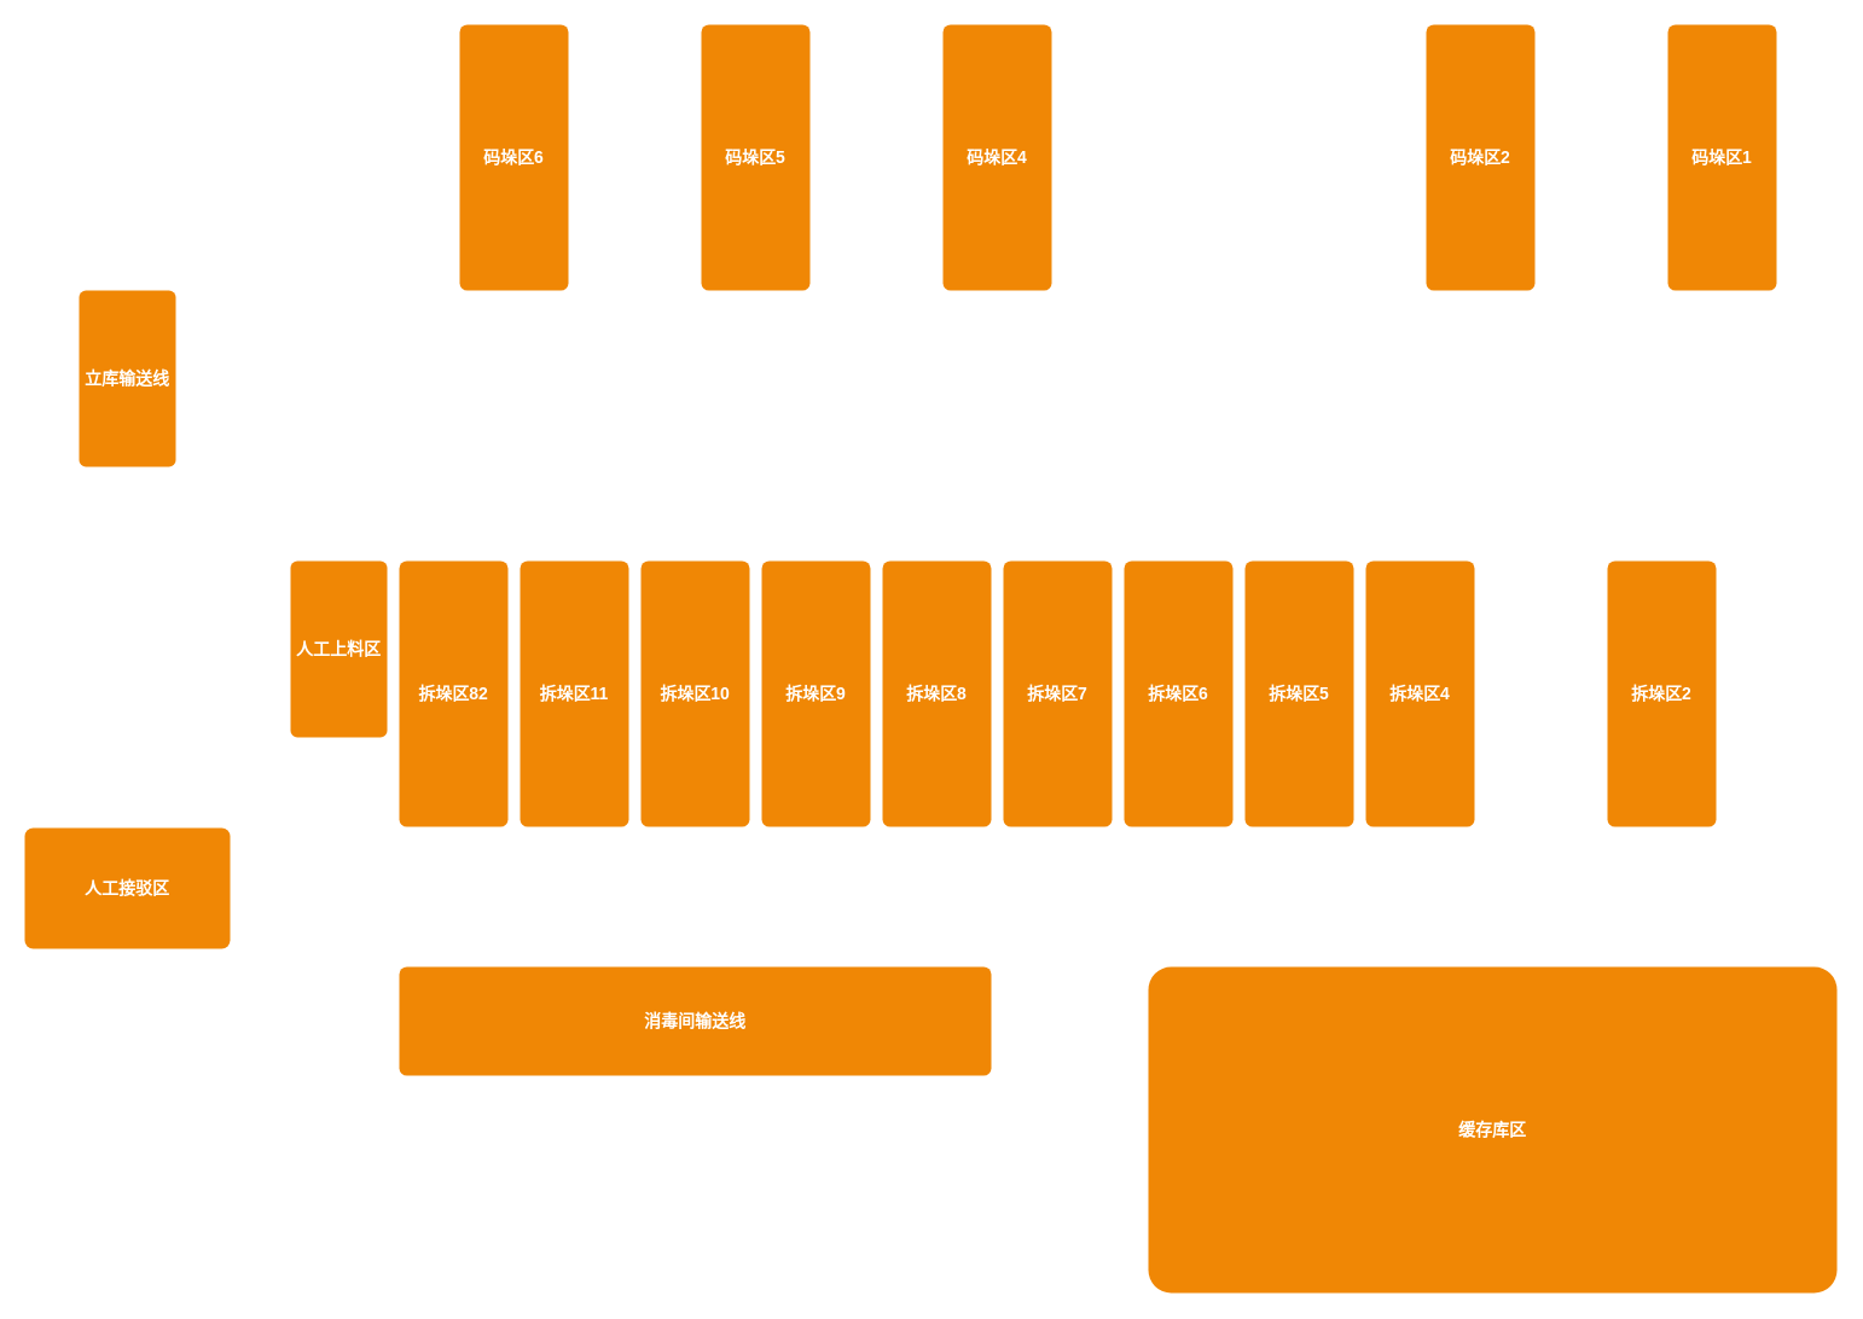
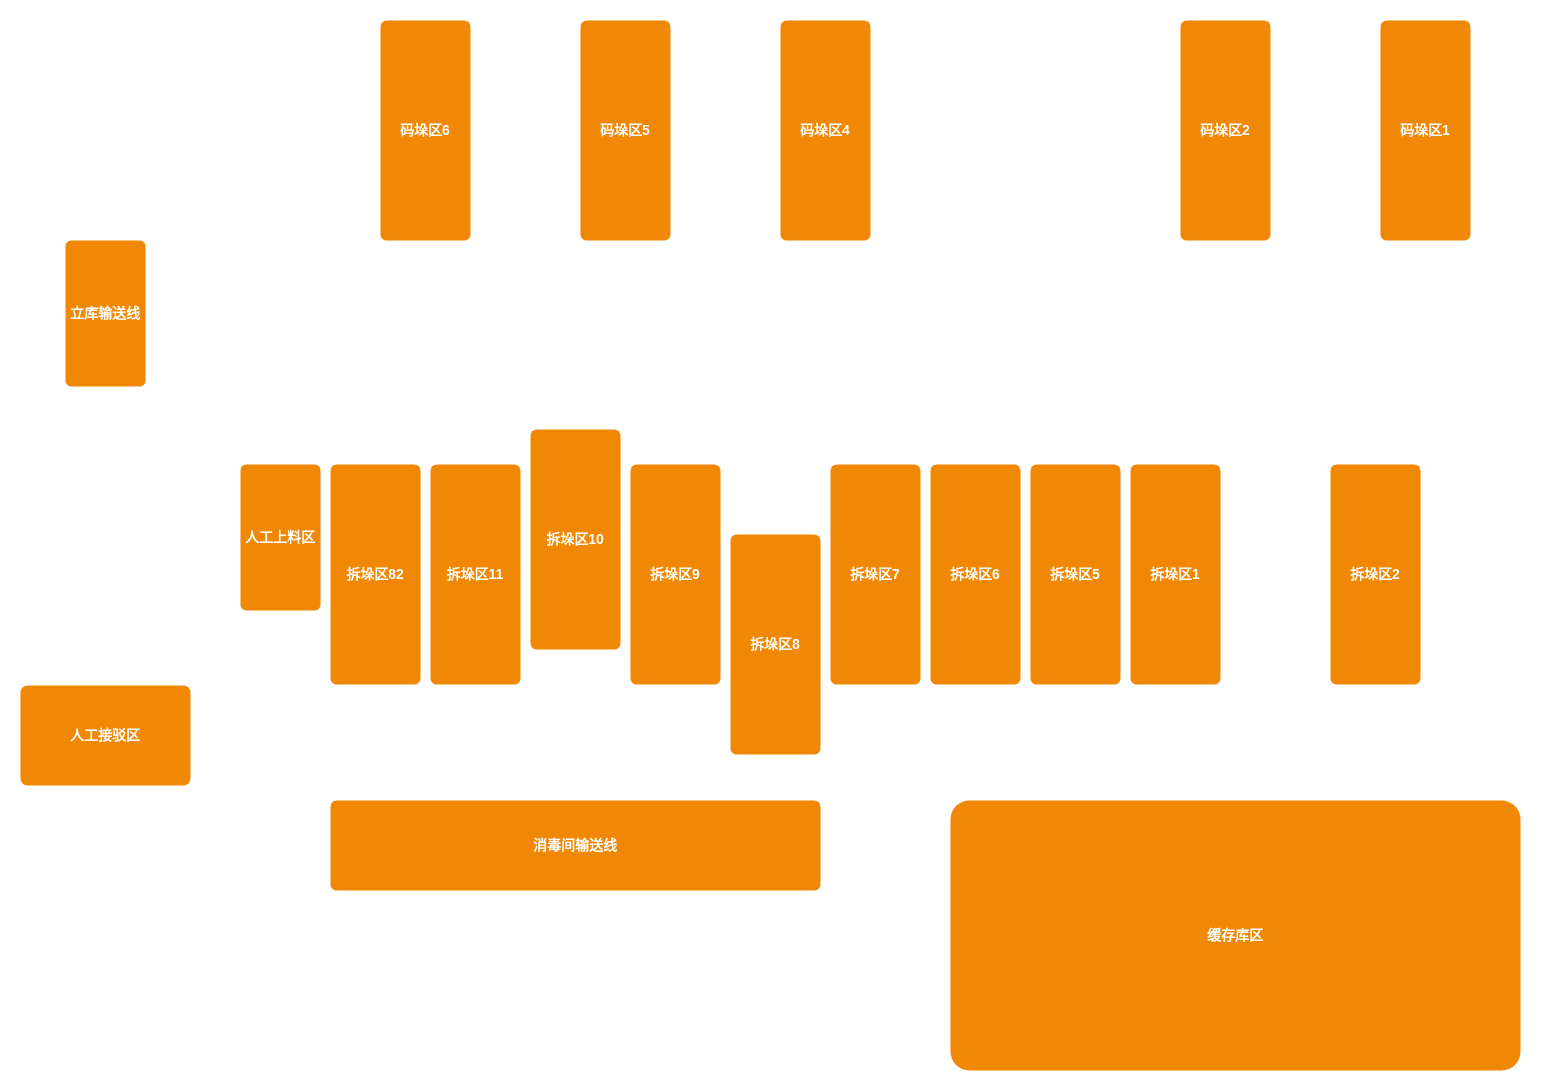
- <mxCell id="10" value="拆垛区10" style="rounded=1;whiteSpace=wrap;html=1;shadow=0;labelBackgroundColor=none;strokeColor=none;strokeWidth=3;fillColor=#F08705;fontFamily=Helvetica;fontSize=14;fontColor=#FFFFFF;align=center;spacing=5;fontStyle=1;arcSize=7;perimeterSpacing=2;" vertex="1" parent="1"><mxGeometry x="530" y="464" width="90" height="220" as="geometry" /></mxCell>
+ <mxCell id="10" value="拆垛区10" style="rounded=1;whiteSpace=wrap;html=1;shadow=0;labelBackgroundColor=none;strokeColor=none;strokeWidth=3;fillColor=#F08705;fontFamily=Helvetica;fontSize=14;fontColor=#FFFFFF;align=center;spacing=5;fontStyle=1;arcSize=7;perimeterSpacing=2;" vertex="1" parent="1"><mxGeometry x="530" y="429" width="90" height="220" as="geometry" /></mxCell>
- <mxCell id="8" value="拆垛区8" style="rounded=1;whiteSpace=wrap;html=1;shadow=0;labelBackgroundColor=none;strokeColor=none;strokeWidth=3;fillColor=#F08705;fontFamily=Helvetica;fontSize=14;fontColor=#FFFFFF;align=center;spacing=5;fontStyle=1;arcSize=7;perimeterSpacing=2;" vertex="1" parent="1"><mxGeometry x="730" y="464" width="90" height="220" as="geometry" /></mxCell>
+ <mxCell id="8" value="拆垛区8" style="rounded=1;whiteSpace=wrap;html=1;shadow=0;labelBackgroundColor=none;strokeColor=none;strokeWidth=3;fillColor=#F08705;fontFamily=Helvetica;fontSize=14;fontColor=#FFFFFF;align=center;spacing=5;fontStyle=1;arcSize=7;perimeterSpacing=2;" vertex="1" parent="1"><mxGeometry x="730" y="534" width="90" height="220" as="geometry" /></mxCell>
- <mxCell id="4" value="拆垛区4" style="rounded=1;whiteSpace=wrap;html=1;shadow=0;labelBackgroundColor=none;strokeColor=none;strokeWidth=3;fillColor=#F08705;fontFamily=Helvetica;fontSize=14;fontColor=#FFFFFF;align=center;spacing=5;fontStyle=1;arcSize=7;perimeterSpacing=2;" parent="1" vertex="1"><mxGeometry x="1130" y="464" width="90" height="220" as="geometry" /></mxCell>
+ <mxCell id="4" value="拆垛区1" style="rounded=1;whiteSpace=wrap;html=1;shadow=0;labelBackgroundColor=none;strokeColor=none;strokeWidth=3;fillColor=#F08705;fontFamily=Helvetica;fontSize=14;fontColor=#FFFFFF;align=center;spacing=5;fontStyle=1;arcSize=7;perimeterSpacing=2;" parent="1" vertex="1"><mxGeometry x="1130" y="464" width="90" height="220" as="geometry" /></mxCell>
